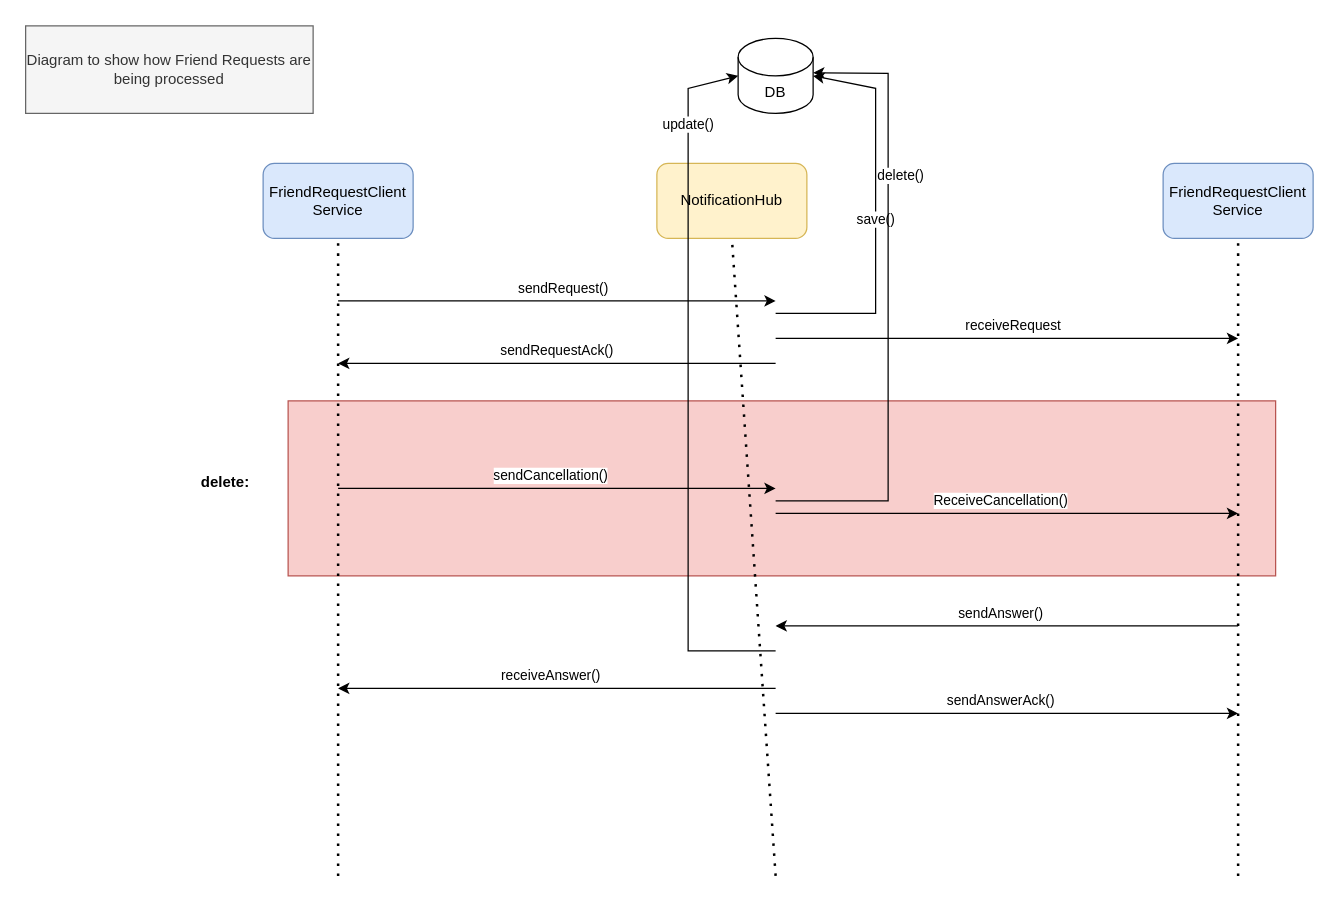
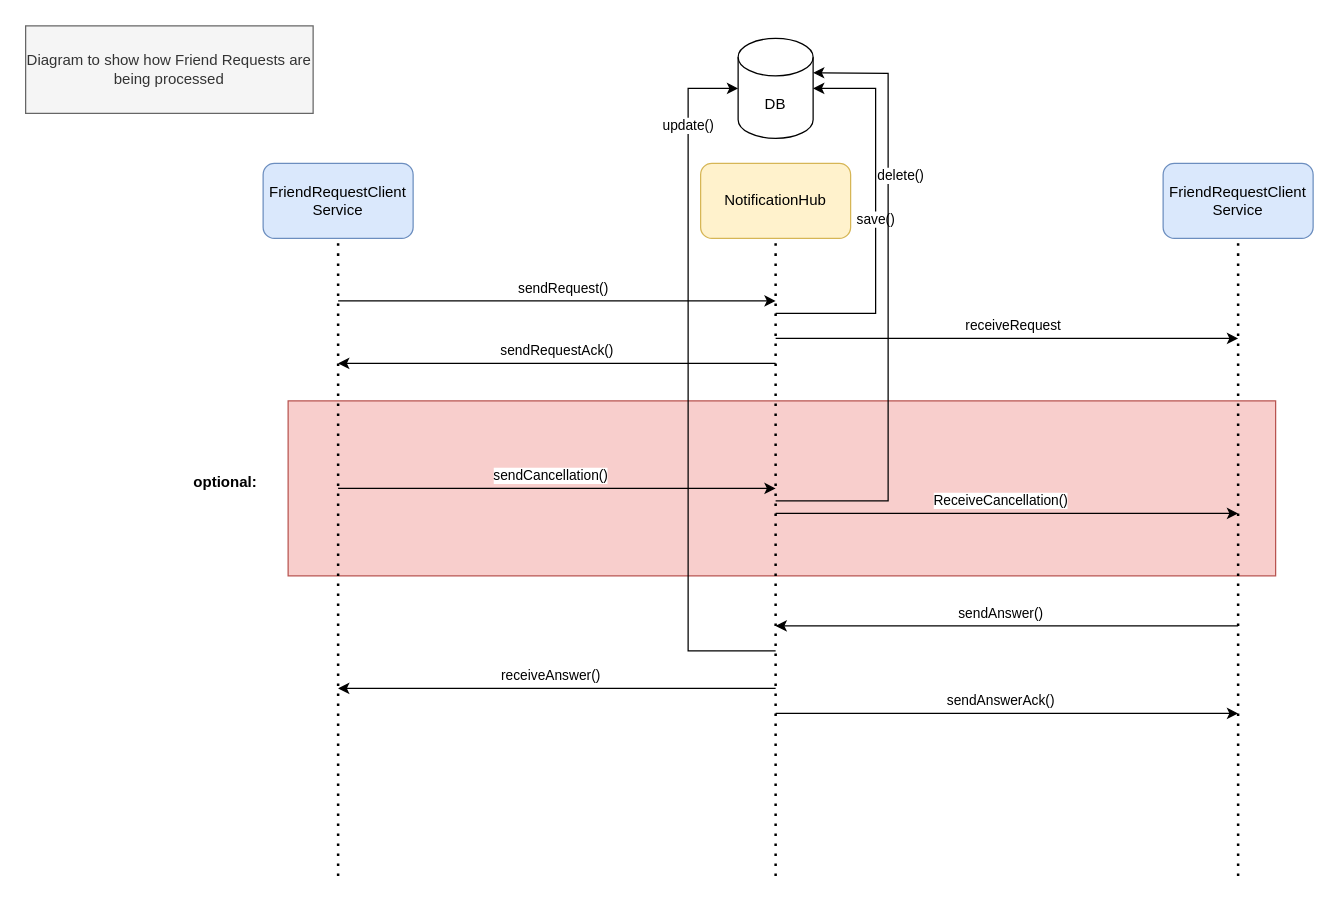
- <mxCell id="11" value="DB" style="shape=cylinder3;whiteSpace=wrap;html=1;boundedLbl=1;backgroundOutline=1;size=15;" vertex="1" parent="1"><mxGeometry x="590" y="30" width="60" height="60" as="geometry" /></mxCell>
+ <mxCell id="11" value="DB" style="shape=cylinder3;whiteSpace=wrap;html=1;boundedLbl=1;backgroundOutline=1;size=15;" vertex="1" parent="1"><mxGeometry x="590" y="30" width="60" height="80" as="geometry" /></mxCell>
- <mxCell id="4" value="NotificationHub" style="rounded=1;whiteSpace=wrap;html=1;fillColor=#fff2cc;strokeColor=#d6b656;" vertex="1" parent="1"><mxGeometry x="525" y="130" width="120" height="60" as="geometry" /></mxCell>
+ <mxCell id="4" value="NotificationHub" style="rounded=1;whiteSpace=wrap;html=1;fillColor=#fff2cc;strokeColor=#d6b656;" vertex="1" parent="1"><mxGeometry x="560" y="130" width="120" height="60" as="geometry" /></mxCell>
- <mxCell id="18" value="&lt;b&gt;delete:&lt;/b&gt;" style="text;html=1;align=center;verticalAlign=middle;whiteSpace=wrap;rounded=0;" vertex="1" parent="1"><mxGeometry x="150" y="370" width="60" height="30" as="geometry" /></mxCell>
+ <mxCell id="18" value="&lt;b&gt;optional:&lt;/b&gt;" style="text;html=1;align=center;verticalAlign=middle;whiteSpace=wrap;rounded=0;" vertex="1" parent="1"><mxGeometry x="150" y="370" width="60" height="30" as="geometry" /></mxCell>
